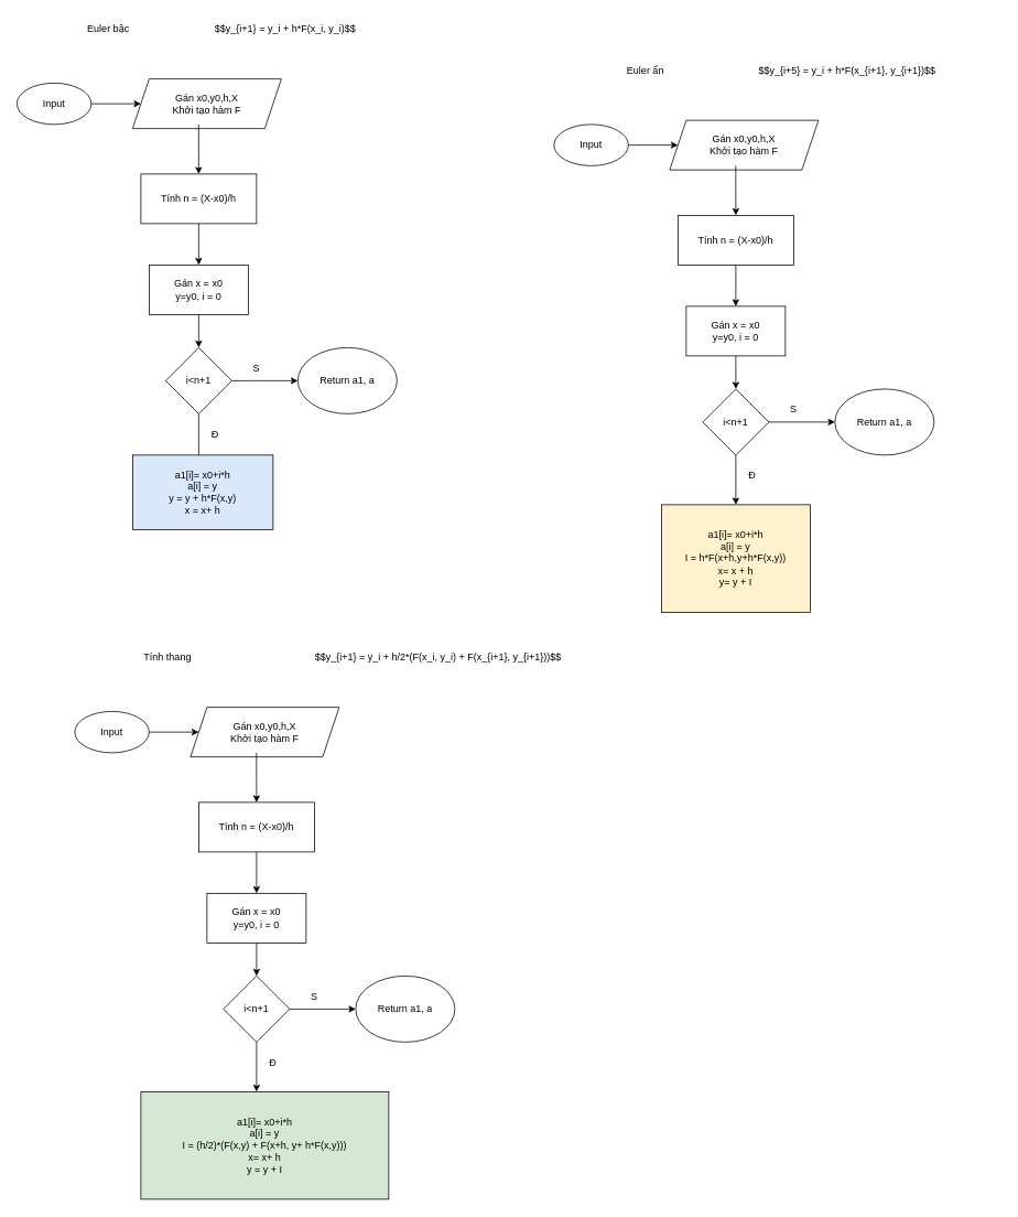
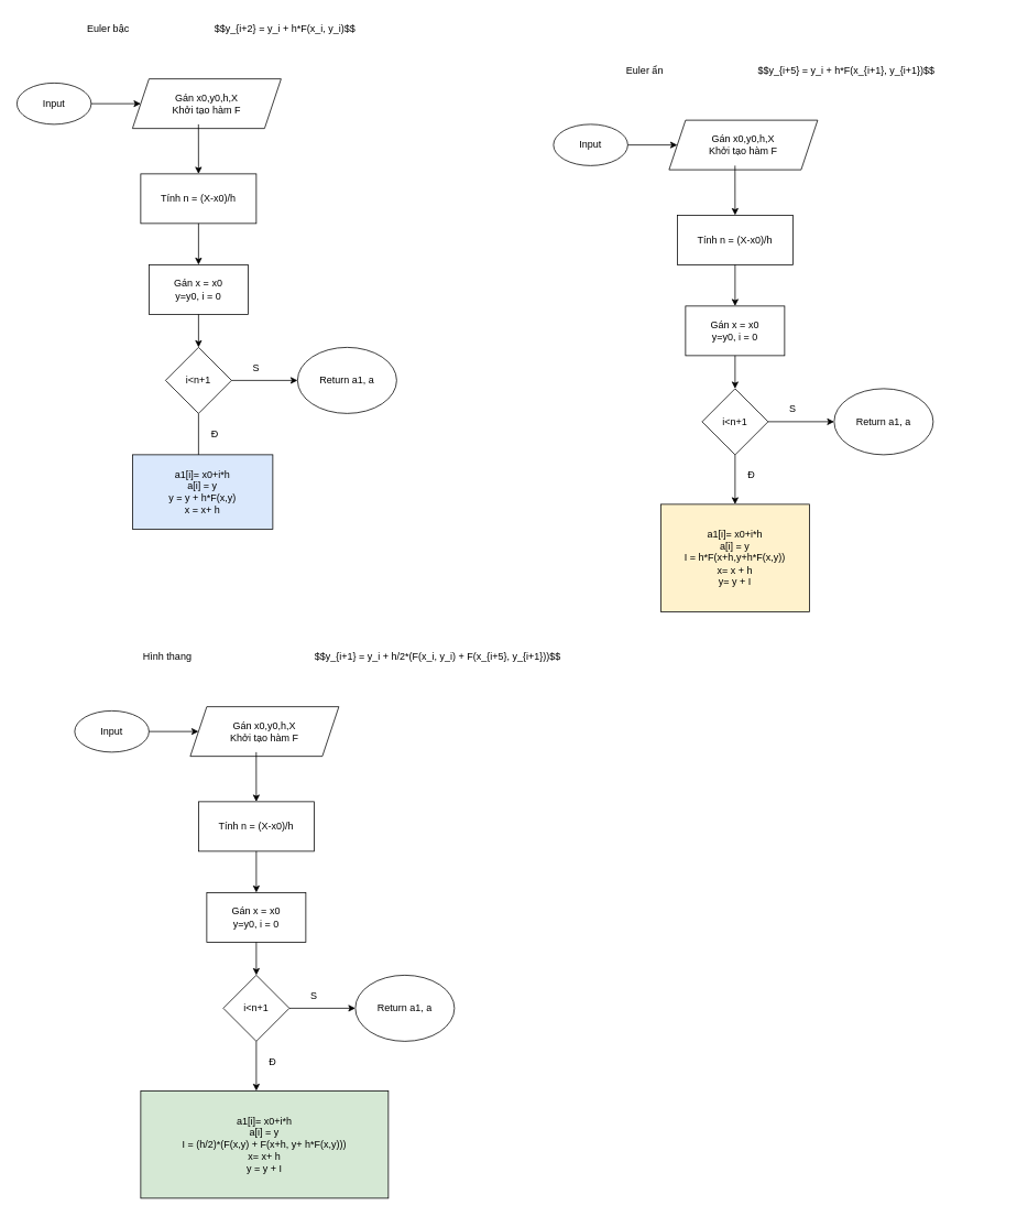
- <mxCell id="50" value="$$y_{i+1} = y_i + h*F(x_i, y_i)$$" style="text;html=1;strokeColor=none;fillColor=none;align=center;verticalAlign=middle;whiteSpace=wrap;rounded=0;" parent="1" vertex="1"><mxGeometry x="160" y="20" width="370" height="30" as="geometry" /></mxCell>
+ <mxCell id="50" value="$$y_{i+2} = y_i + h*F(x_i, y_i)$$" style="text;html=1;strokeColor=none;fillColor=none;align=center;verticalAlign=middle;whiteSpace=wrap;rounded=0;" parent="1" vertex="1"><mxGeometry x="160" y="20" width="370" height="30" as="geometry" /></mxCell>
- <mxCell id="49" value="Tính thang" style="text;html=1;strokeColor=none;fillColor=none;align=center;verticalAlign=middle;whiteSpace=wrap;rounded=0;" parent="1" vertex="1"><mxGeometry x="105" y="780" width="195" height="30" as="geometry" /></mxCell>
+ <mxCell id="49" value="Hình thang" style="text;html=1;strokeColor=none;fillColor=none;align=center;verticalAlign=middle;whiteSpace=wrap;rounded=0;" parent="1" vertex="1"><mxGeometry x="105" y="780" width="195" height="30" as="geometry" /></mxCell>
- <mxCell id="52" value="$$y_{i+1} = y_i + h/2*(F(x_i, y_i) + F(x_{i+1}, y_{i+1}))$$" style="text;html=1;strokeColor=none;fillColor=none;align=center;verticalAlign=middle;whiteSpace=wrap;rounded=0;" parent="1" vertex="1"><mxGeometry x="290" y="780" width="480" height="30" as="geometry" /></mxCell>
+ <mxCell id="52" value="$$y_{i+1} = y_i + h/2*(F(x_i, y_i) + F(x_{i+5}, y_{i+1}))$$" style="text;html=1;strokeColor=none;fillColor=none;align=center;verticalAlign=middle;whiteSpace=wrap;rounded=0;" parent="1" vertex="1"><mxGeometry x="290" y="780" width="480" height="30" as="geometry" /></mxCell>
